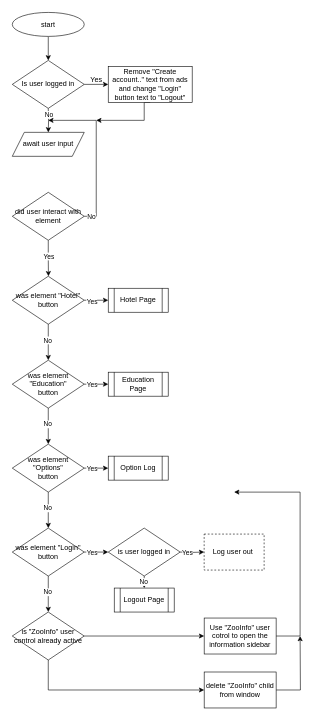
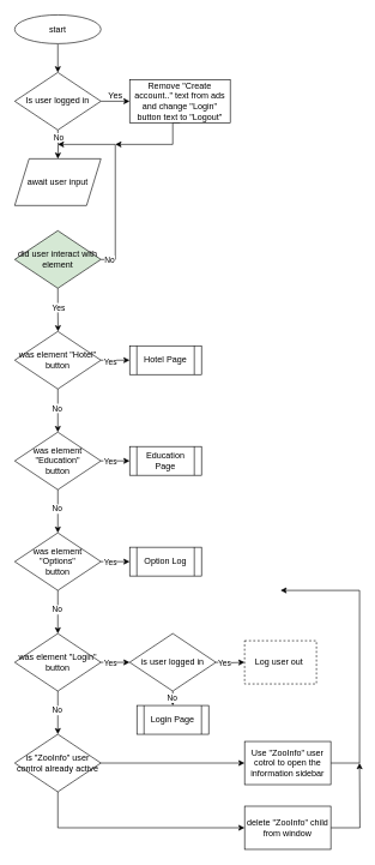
- <mxCell id="6" value="await user input" style="shape=parallelogram;perimeter=parallelogramPerimeter;whiteSpace=wrap;html=1;fixedSize=1;" vertex="1" parent="1"><mxGeometry x="20" y="220" width="120" height="40" as="geometry" /></mxCell>
+ <mxCell id="6" value="await user input" style="shape=parallelogram;perimeter=parallelogramPerimeter;whiteSpace=wrap;html=1;fixedSize=1;" vertex="1" parent="1"><mxGeometry x="20" y="220" width="120" height="65" as="geometry" /></mxCell>
- <mxCell id="11" value="did user interact with element" style="rhombus;whiteSpace=wrap;html=1;" vertex="1" parent="1"><mxGeometry x="20" y="320" width="120" height="80" as="geometry" /></mxCell>
+ <mxCell id="11" value="did user interact with element" style="rhombus;whiteSpace=wrap;html=1;fillColor=#d5e8d4;" vertex="1" parent="1"><mxGeometry x="20" y="320" width="120" height="80" as="geometry" /></mxCell>
- <mxCell id="44" value="Logout Page" style="shape=process;whiteSpace=wrap;html=1;backgroundOutline=1;" vertex="1" parent="1"><mxGeometry x="190" y="980" width="100" height="40" as="geometry" /></mxCell>
+ <mxCell id="44" value="Login Page" style="shape=process;whiteSpace=wrap;html=1;backgroundOutline=1;" vertex="1" parent="1"><mxGeometry x="190" y="980" width="100" height="40" as="geometry" /></mxCell>
